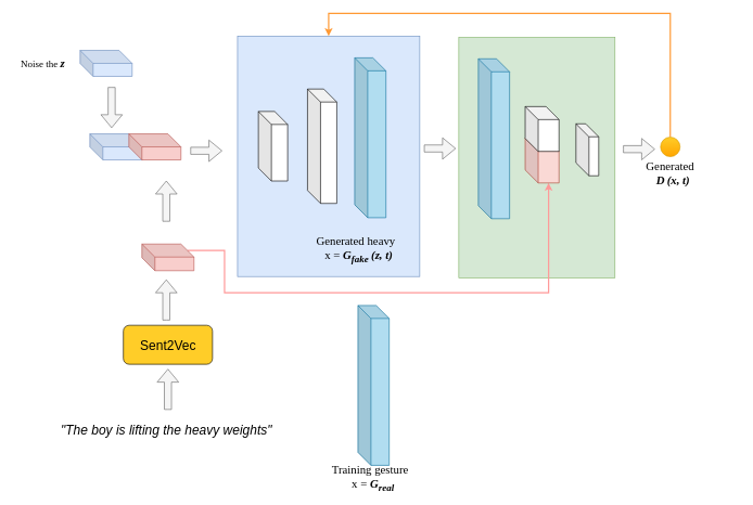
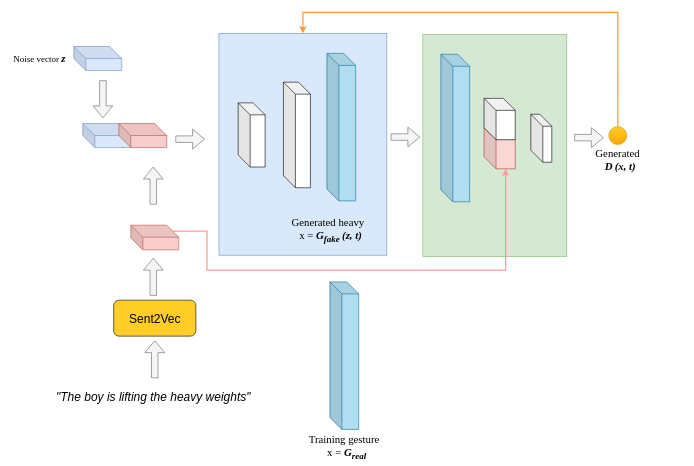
- <mxCell id="12" value="Noise the &lt;b&gt;&lt;font style=&quot;font-size: 18px&quot;&gt;&lt;i&gt;z&lt;/i&gt;&lt;/font&gt;&lt;/b&gt;" style="text;strokeColor=none;fillColor=none;align=center;verticalAlign=middle;whiteSpace=wrap;rounded=0;fontFamily=Times New Roman;html=1;fontSize=15;" vertex="1" parent="1"><mxGeometry x="20" y="87" width="90" height="20" as="geometry" /></mxCell>
+ <mxCell id="12" value="Noise vector &lt;b&gt;&lt;font style=&quot;font-size: 18px&quot;&gt;&lt;i&gt;z&lt;/i&gt;&lt;/font&gt;&lt;/b&gt;" style="text;strokeColor=none;fillColor=none;align=center;verticalAlign=middle;whiteSpace=wrap;rounded=0;fontFamily=Times New Roman;html=1;fontSize=15;" vertex="1" parent="1"><mxGeometry x="20" y="87" width="90" height="20" as="geometry" /></mxCell>
- <mxCell id="21" value="&lt;font style=&quot;font-size: 18px&quot;&gt;Training gesture&lt;br&gt;&amp;nbsp; x =&amp;nbsp;&lt;b&gt;&lt;i&gt;G&lt;sub&gt;real&lt;/sub&gt;&lt;/i&gt;&lt;/b&gt;&lt;/font&gt;" style="text;strokeColor=none;fillColor=none;align=center;verticalAlign=middle;whiteSpace=wrap;rounded=0;fontFamily=Times New Roman;html=1;fontSize=15;" vertex="1" parent="1"><mxGeometry x="463" y="724.5" width="210" height="20" as="geometry" /></mxCell>
+ <mxCell id="21" value="&lt;font style=&quot;font-size: 18px&quot;&gt;Training gesture&lt;br&gt;&amp;nbsp; x =&amp;nbsp;&lt;b&gt;&lt;i&gt;G&lt;sub&gt;real&lt;/sub&gt;&lt;/i&gt;&lt;/b&gt;&lt;/font&gt;" style="text;strokeColor=none;fillColor=none;align=center;verticalAlign=middle;whiteSpace=wrap;rounded=0;fontFamily=Times New Roman;html=1;fontSize=15;" vertex="1" parent="1"><mxGeometry x="468" y="734.5" width="210" height="20" as="geometry" /></mxCell>
